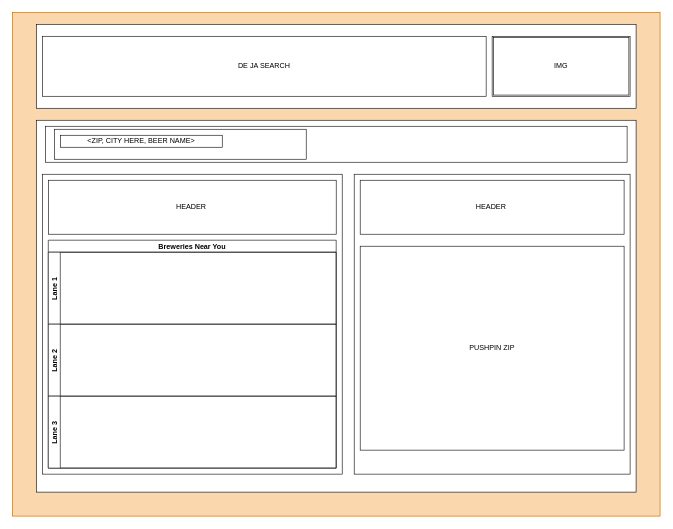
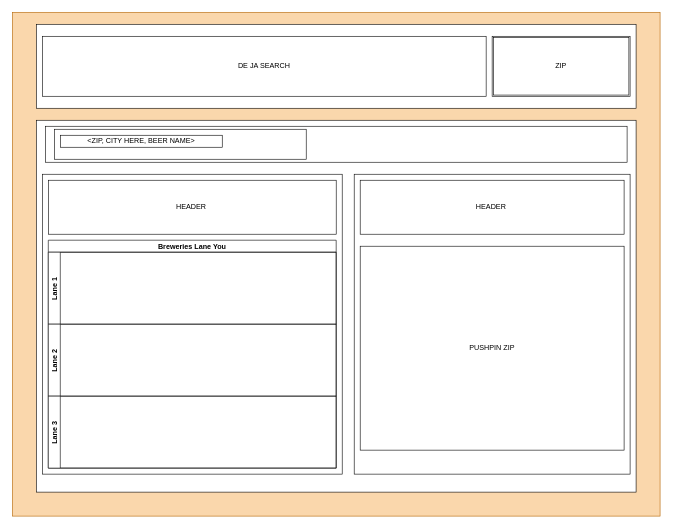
- <mxCell id="19" value="IMG" style="shape=ext;double=1;rounded=0;whiteSpace=wrap;html=1;" vertex="1" parent="1"><mxGeometry x="820" y="60" width="230" height="100" as="geometry" /></mxCell>
+ <mxCell id="19" value="ZIP" style="shape=ext;double=1;rounded=0;whiteSpace=wrap;html=1;" vertex="1" parent="1"><mxGeometry x="820" y="60" width="230" height="100" as="geometry" /></mxCell>
- <mxCell id="10" value="Breweries Near You" style="swimlane;childLayout=stackLayout;resizeParent=1;resizeParentMax=0;horizontal=1;startSize=20;horizontalStack=0;" vertex="1" parent="1"><mxGeometry x="80" y="400" width="480" height="380" as="geometry" /></mxCell>
+ <mxCell id="10" value="Breweries Lane You" style="swimlane;childLayout=stackLayout;resizeParent=1;resizeParentMax=0;horizontal=1;startSize=20;horizontalStack=0;" vertex="1" parent="1"><mxGeometry x="80" y="400" width="480" height="380" as="geometry" /></mxCell>
